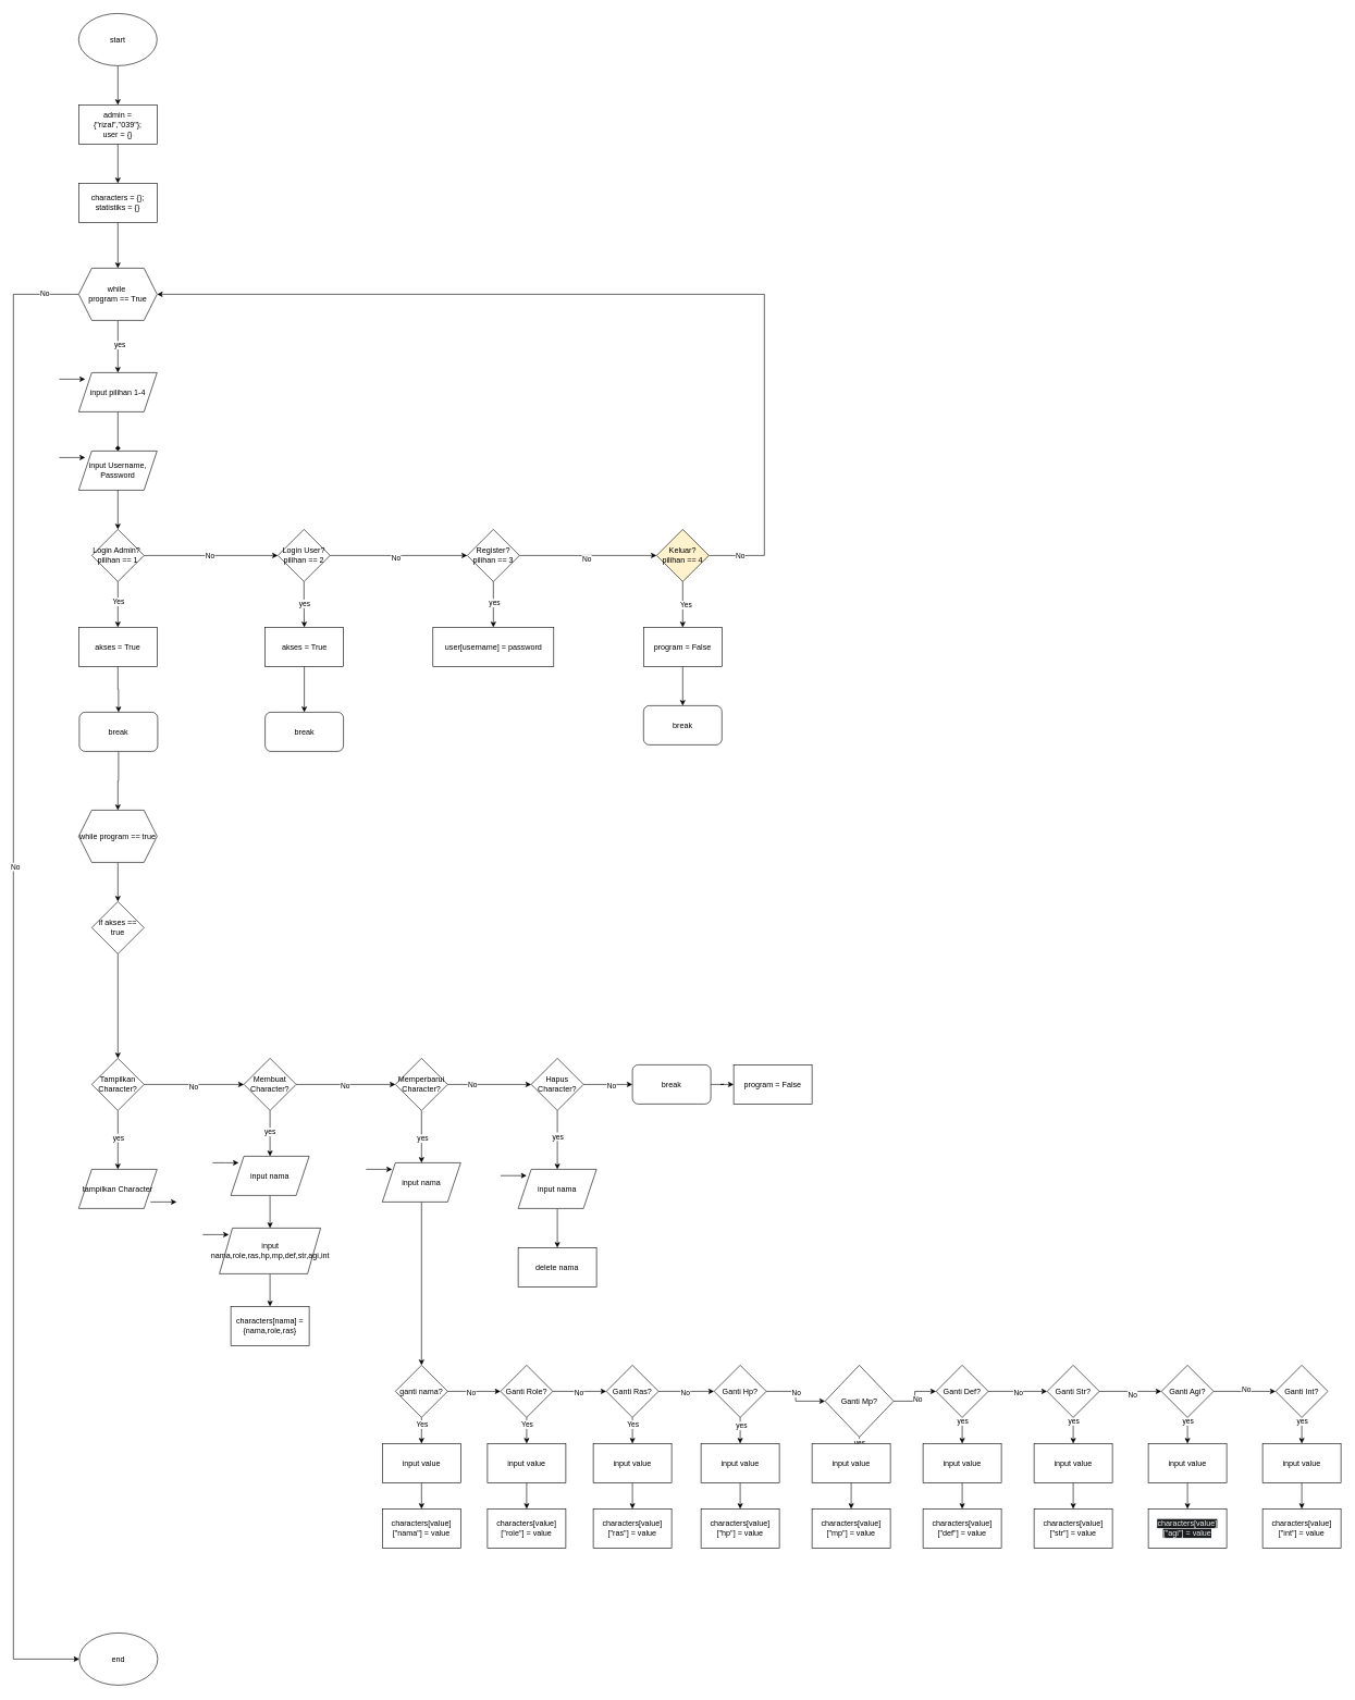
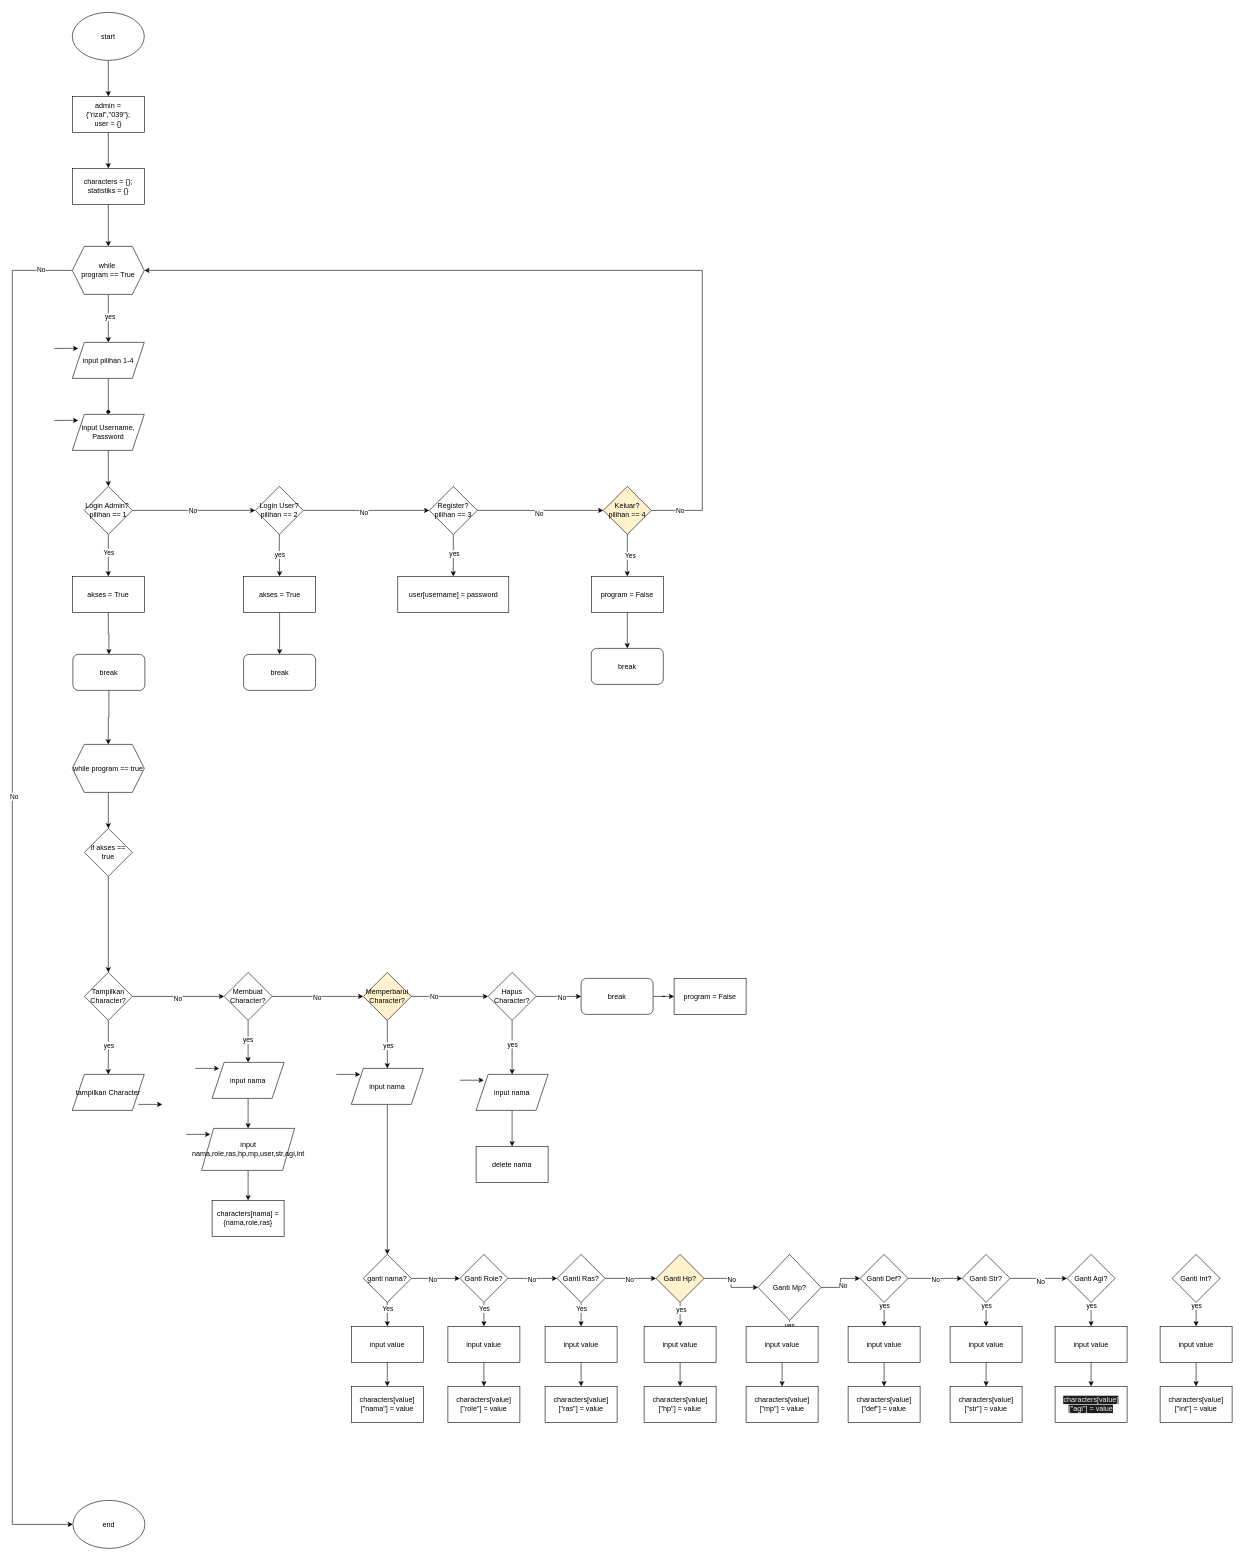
- <mxCell id="70" value="Memperbarui Character?" style="rhombus;whiteSpace=wrap;html=1;" vertex="1" parent="1"><mxGeometry x="605" y="1620" width="80" height="80" as="geometry" /></mxCell>
+ <mxCell id="70" value="Memperbarui Character?" style="rhombus;whiteSpace=wrap;html=1;fillColor=#fff2cc;" vertex="1" parent="1"><mxGeometry x="605" y="1620" width="80" height="80" as="geometry" /></mxCell>
- <mxCell id="83" value="input nama,role,ras,hp,mp,def,str,agi,int" style="shape=parallelogram;perimeter=parallelogramPerimeter;whiteSpace=wrap;html=1;fixedSize=1;" vertex="1" parent="1"><mxGeometry x="335.5" y="1880" width="155" height="70" as="geometry" /></mxCell>
+ <mxCell id="83" value="input nama,role,ras,hp,mp,user,str,agi,int" style="shape=parallelogram;perimeter=parallelogramPerimeter;whiteSpace=wrap;html=1;fixedSize=1;" vertex="1" parent="1"><mxGeometry x="335.5" y="1880" width="155" height="70" as="geometry" /></mxCell>
- <mxCell id="122" value="Ganti Hp?" style="rhombus;whiteSpace=wrap;html=1;" vertex="1" parent="1"><mxGeometry x="1093" y="2090" width="80" height="80" as="geometry" /></mxCell>
+ <mxCell id="122" value="Ganti Hp?" style="rhombus;whiteSpace=wrap;html=1;fillColor=#fff2cc;" vertex="1" parent="1"><mxGeometry x="1093" y="2090" width="80" height="80" as="geometry" /></mxCell>
- <mxCell id="152" style="edgeStyle=orthogonalEdgeStyle;rounded=0;orthogonalLoop=1;jettySize=auto;html=1;" edge="1" parent="1" source="154" target="160"><mxGeometry relative="1" as="geometry" /></mxCell>
- <mxCell id="153" value="No" style="edgeLabel;html=1;align=center;verticalAlign=middle;resizable=0;points=[];" vertex="1" connectable="0" parent="152"><mxGeometry x="0.04" y="4" relative="1" as="geometry"><mxPoint as="offset" /></mxGeometry></mxCell>
